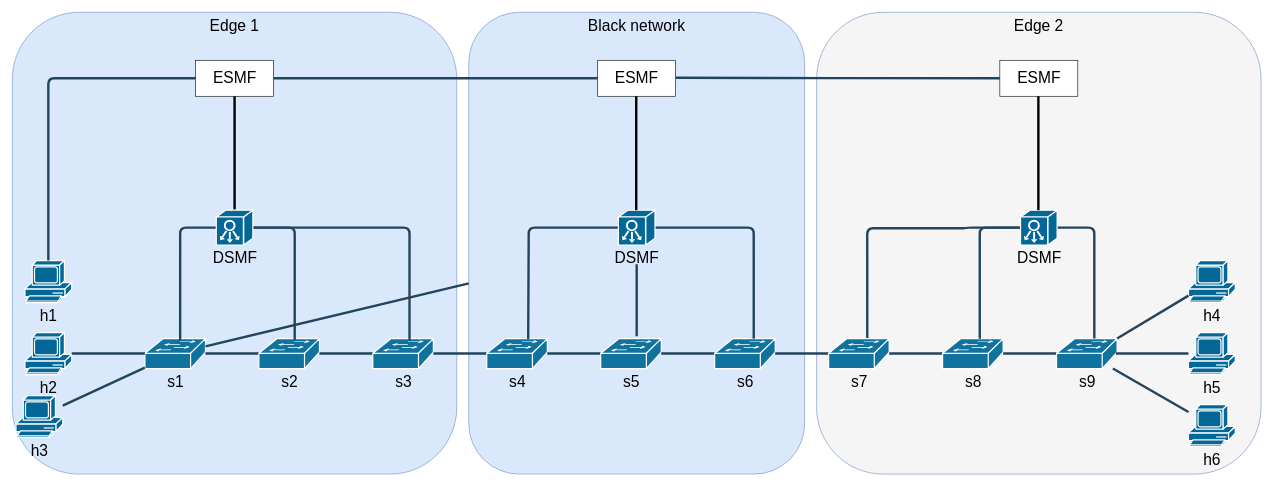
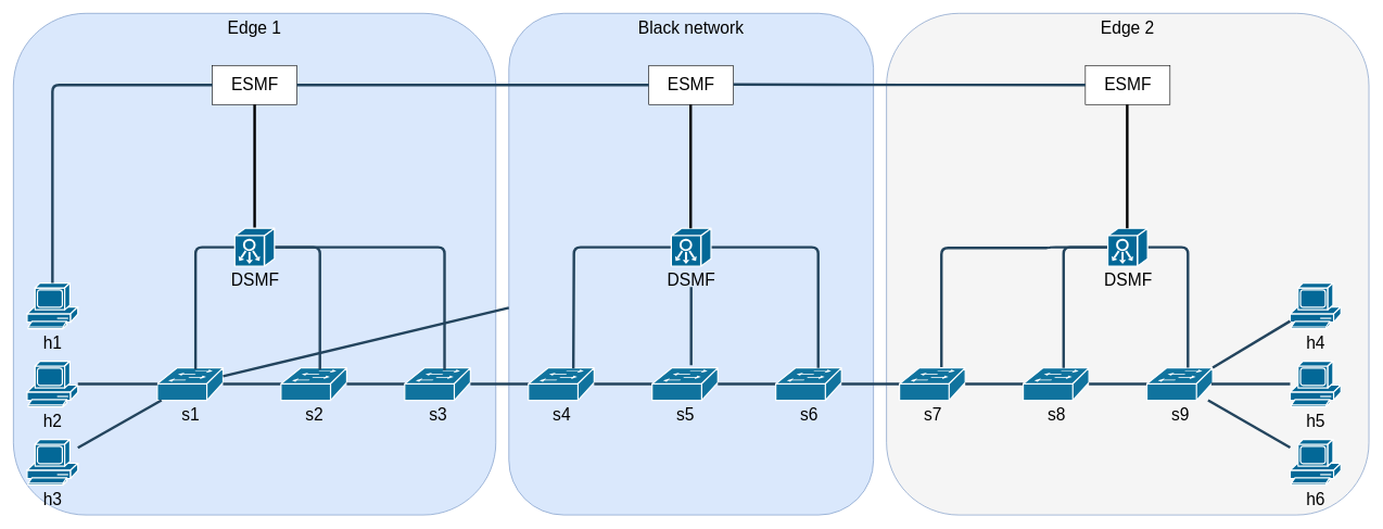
- <mxCell id="24" value="h3" style="shape=mxgraph.cisco.computers_and_peripherals.pc;sketch=0;html=1;pointerEvents=1;dashed=0;fillColor=#036897;strokeColor=#ffffff;strokeWidth=2;verticalLabelPosition=bottom;verticalAlign=top;align=center;outlineConnect=0;fontColor=#000000;fontSize=26;" parent="1" vertex="1"><mxGeometry x="26" y="659" width="78" height="70" as="geometry" /></mxCell>
+ <mxCell id="24" value="h3" style="shape=mxgraph.cisco.computers_and_peripherals.pc;sketch=0;html=1;pointerEvents=1;dashed=0;fillColor=#036897;strokeColor=#ffffff;strokeWidth=2;verticalLabelPosition=bottom;verticalAlign=top;align=center;outlineConnect=0;fontColor=#000000;fontSize=26;" parent="1" vertex="1"><mxGeometry x="41" y="674" width="78" height="70" as="geometry" /></mxCell>
